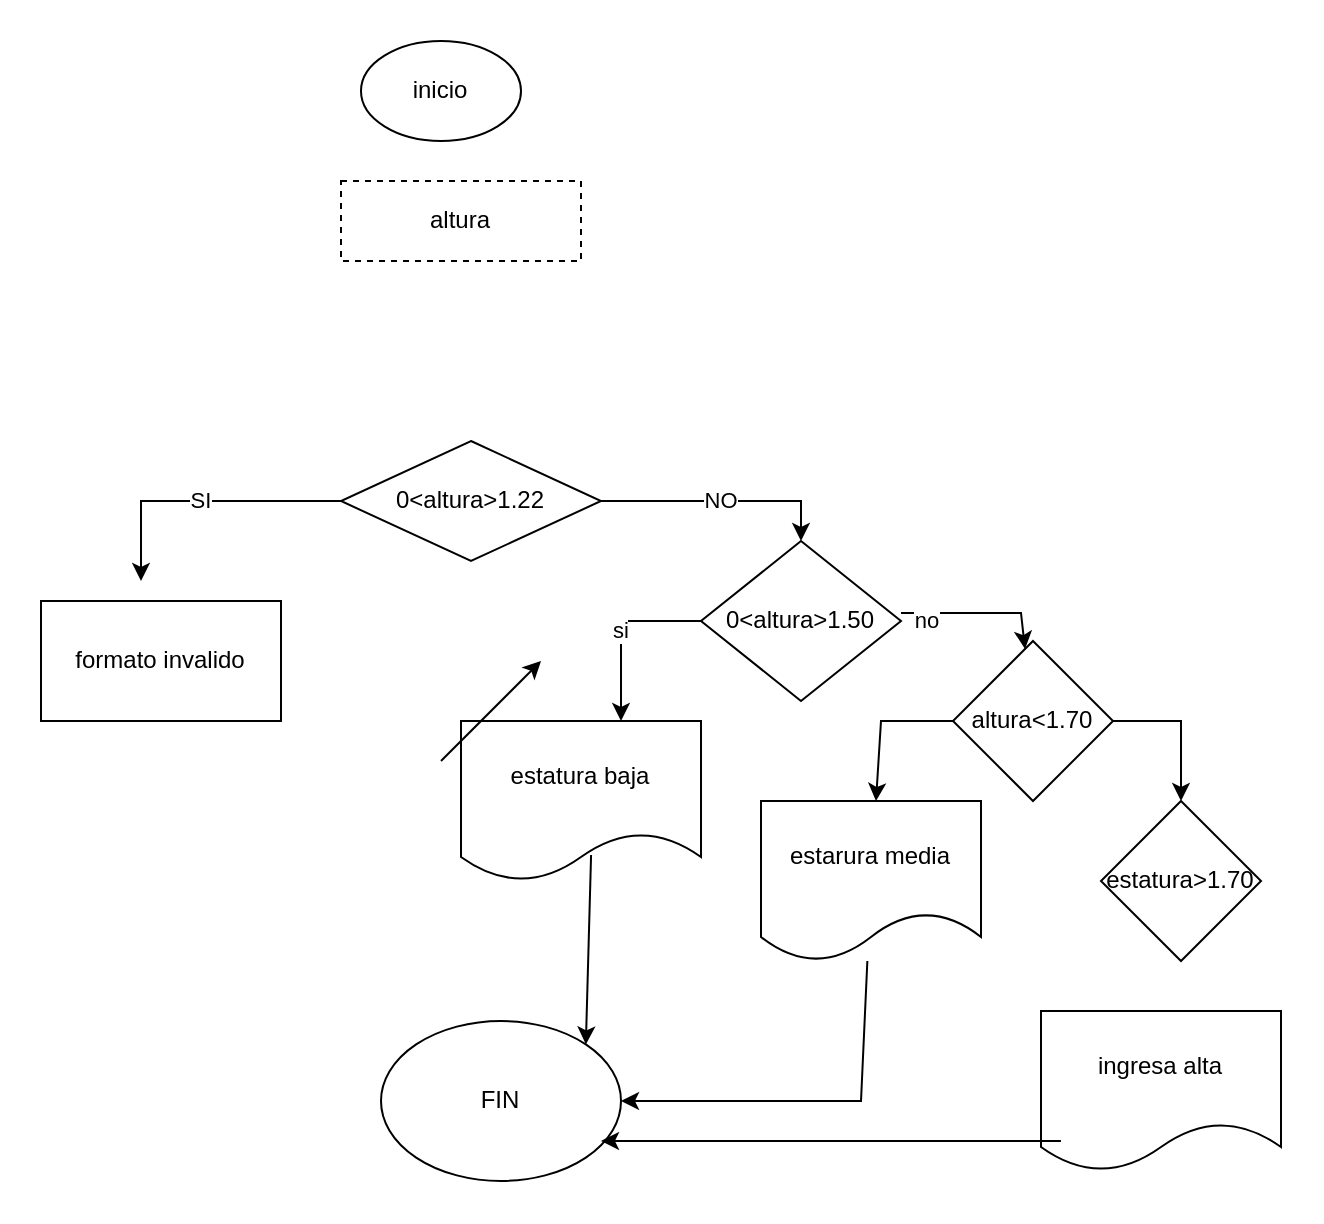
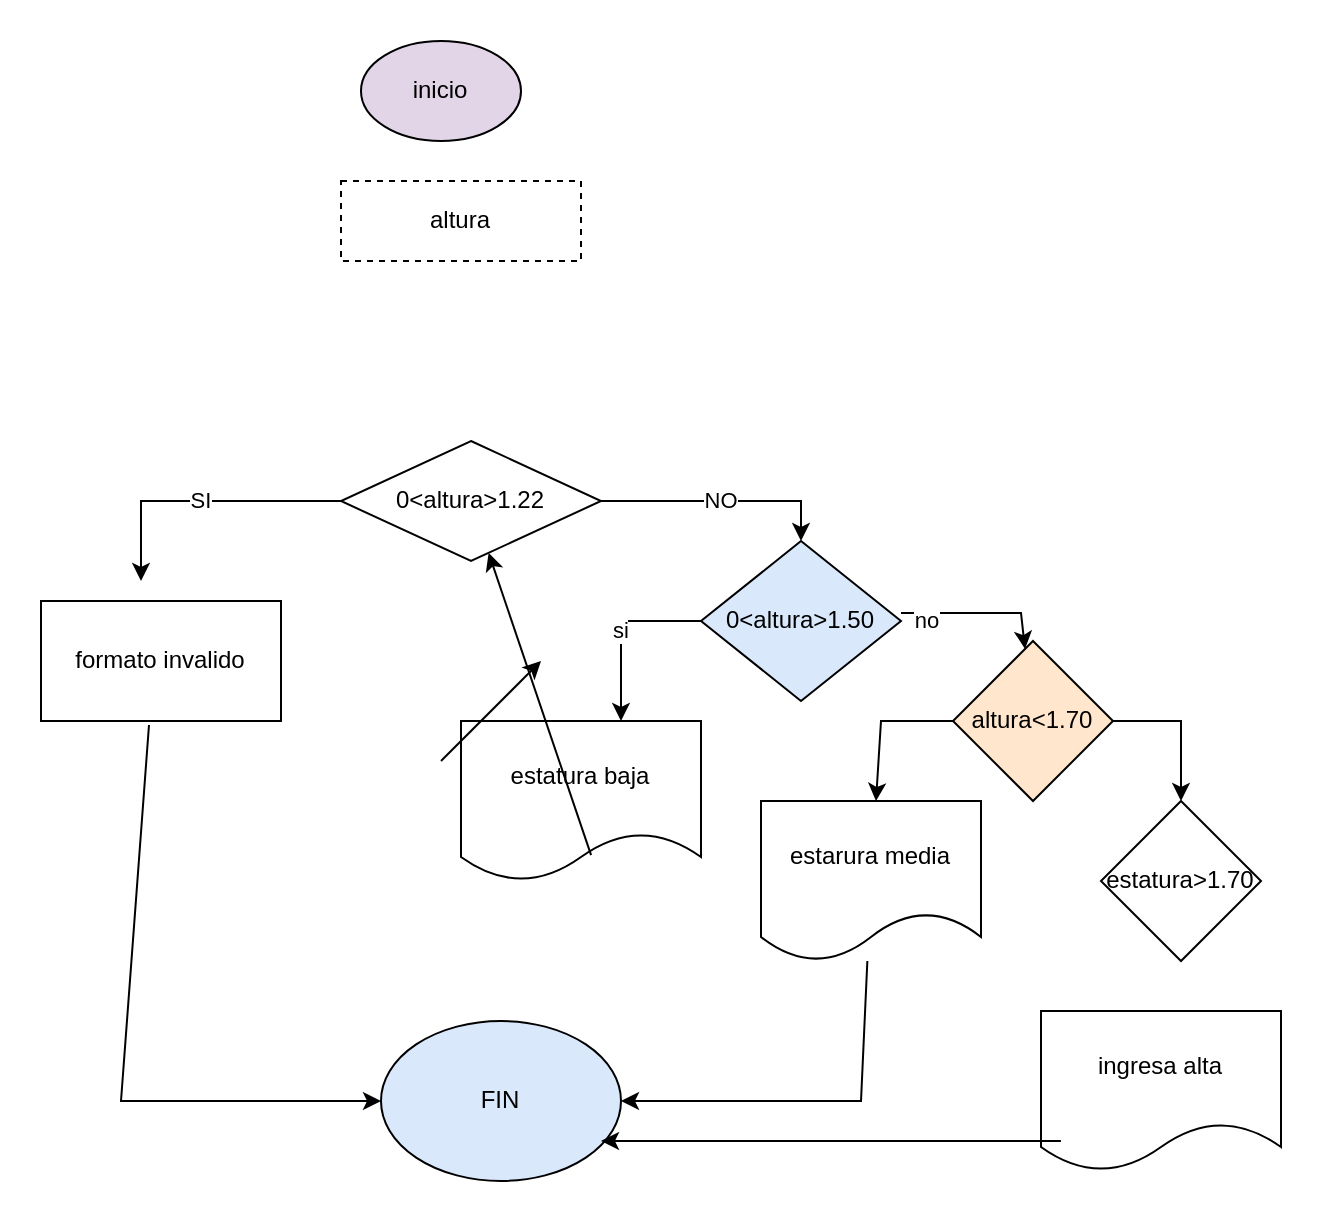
- <mxCell id="2" value="inicio&lt;br&gt;" style="ellipse;whiteSpace=wrap;html=1;" vertex="1" parent="1"><mxGeometry x="180" y="20" width="80" height="50" as="geometry" /></mxCell>
+ <mxCell id="2" value="inicio&lt;br&gt;" style="ellipse;whiteSpace=wrap;html=1;fillColor=#e1d5e7;" vertex="1" parent="1"><mxGeometry x="180" y="20" width="80" height="50" as="geometry" /></mxCell>
- <mxCell id="5" value="0&amp;lt;altura&amp;gt;1.50" style="rhombus;whiteSpace=wrap;html=1;" vertex="1" parent="1"><mxGeometry x="350" y="270" width="100" height="80" as="geometry" /></mxCell>
+ <mxCell id="5" value="0&amp;lt;altura&amp;gt;1.50" style="rhombus;whiteSpace=wrap;html=1;fillColor=#dae8fc;" vertex="1" parent="1"><mxGeometry x="350" y="270" width="100" height="80" as="geometry" /></mxCell>
- <mxCell id="12" value="altura&amp;lt;1.70" style="rhombus;whiteSpace=wrap;html=1;" vertex="1" parent="1"><mxGeometry x="476" y="320" width="80" height="80" as="geometry" /></mxCell>
+ <mxCell id="12" value="altura&amp;lt;1.70" style="rhombus;whiteSpace=wrap;html=1;fillColor=#ffe6cc;" vertex="1" parent="1"><mxGeometry x="476" y="320" width="80" height="80" as="geometry" /></mxCell>
- <mxCell id="20" value="" style="endArrow=classic;html=1;rounded=0;entryX=1;entryY=0;entryDx=0;entryDy=0;exitX=0.542;exitY=0.838;exitDx=0;exitDy=0;exitPerimeter=0;" edge="1" parent="1" source="19" target="17"><mxGeometry width="50" height="50" relative="1" as="geometry"><mxPoint x="250" y="500" as="sourcePoint" /><mxPoint x="300" y="450" as="targetPoint" /></mxGeometry></mxCell>
+ <mxCell id="20" value="" style="endArrow=classic;html=1;rounded=0;exitX=0.542;exitY=0.838;exitDx=0;exitDy=0;exitPerimeter=0;" edge="1" parent="1" source="19" target="4"><mxGeometry width="50" height="50" relative="1" as="geometry"><mxPoint x="250" y="500" as="sourcePoint" /><mxPoint x="300" y="450" as="targetPoint" /></mxGeometry></mxCell>
+ <mxCell id="18" value="" style="endArrow=classic;html=1;rounded=0;entryX=0;entryY=0.5;entryDx=0;entryDy=0;exitX=0.45;exitY=1.033;exitDx=0;exitDy=0;exitPerimeter=0;" edge="1" parent="1" source="6" target="17"><mxGeometry width="50" height="50" relative="1" as="geometry"><mxPoint x="60" y="450" as="sourcePoint" /><mxPoint x="110" y="400" as="targetPoint" /><Array as="points"><mxPoint x="60" y="550" /></Array></mxGeometry></mxCell>
- <mxCell id="17" value="FIN" style="ellipse;whiteSpace=wrap;html=1;" vertex="1" parent="1"><mxGeometry x="190" y="510" width="120" height="80" as="geometry" /></mxCell>
+ <mxCell id="17" value="FIN" style="ellipse;whiteSpace=wrap;html=1;fillColor=#dae8fc;" vertex="1" parent="1"><mxGeometry x="190" y="510" width="120" height="80" as="geometry" /></mxCell>
